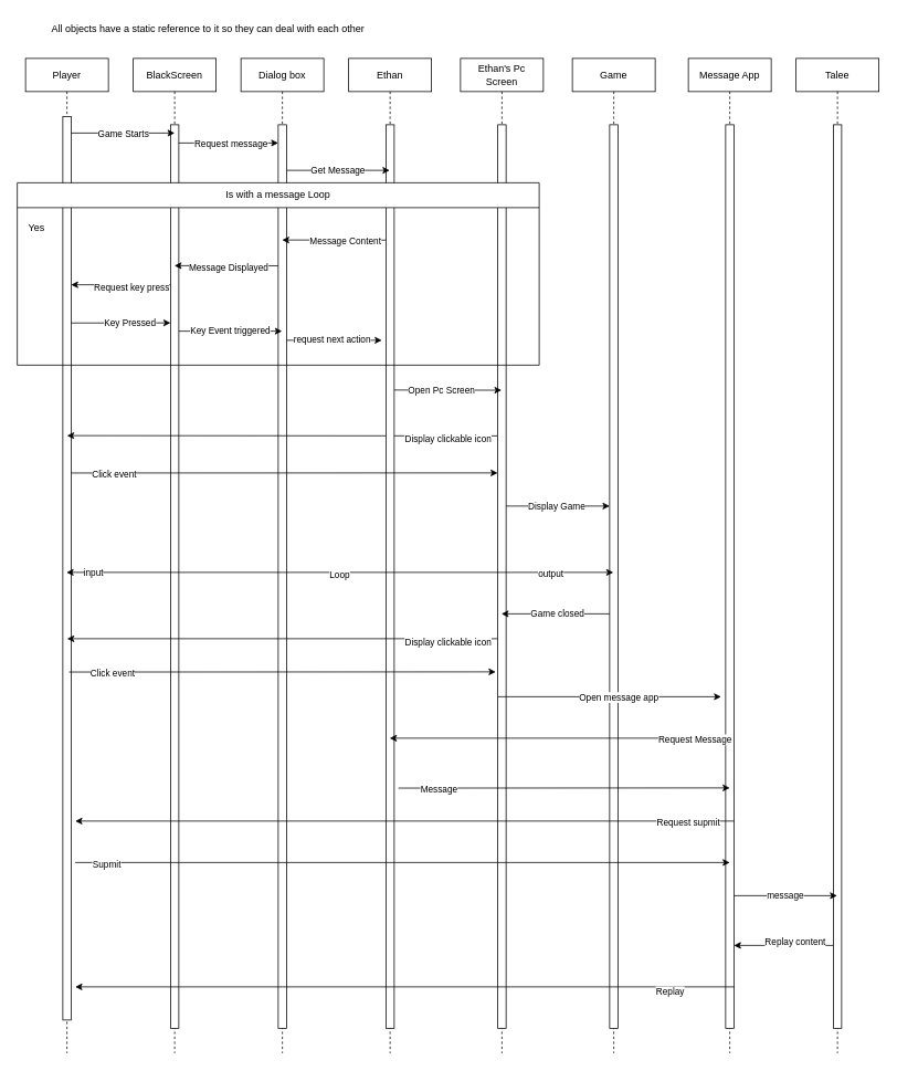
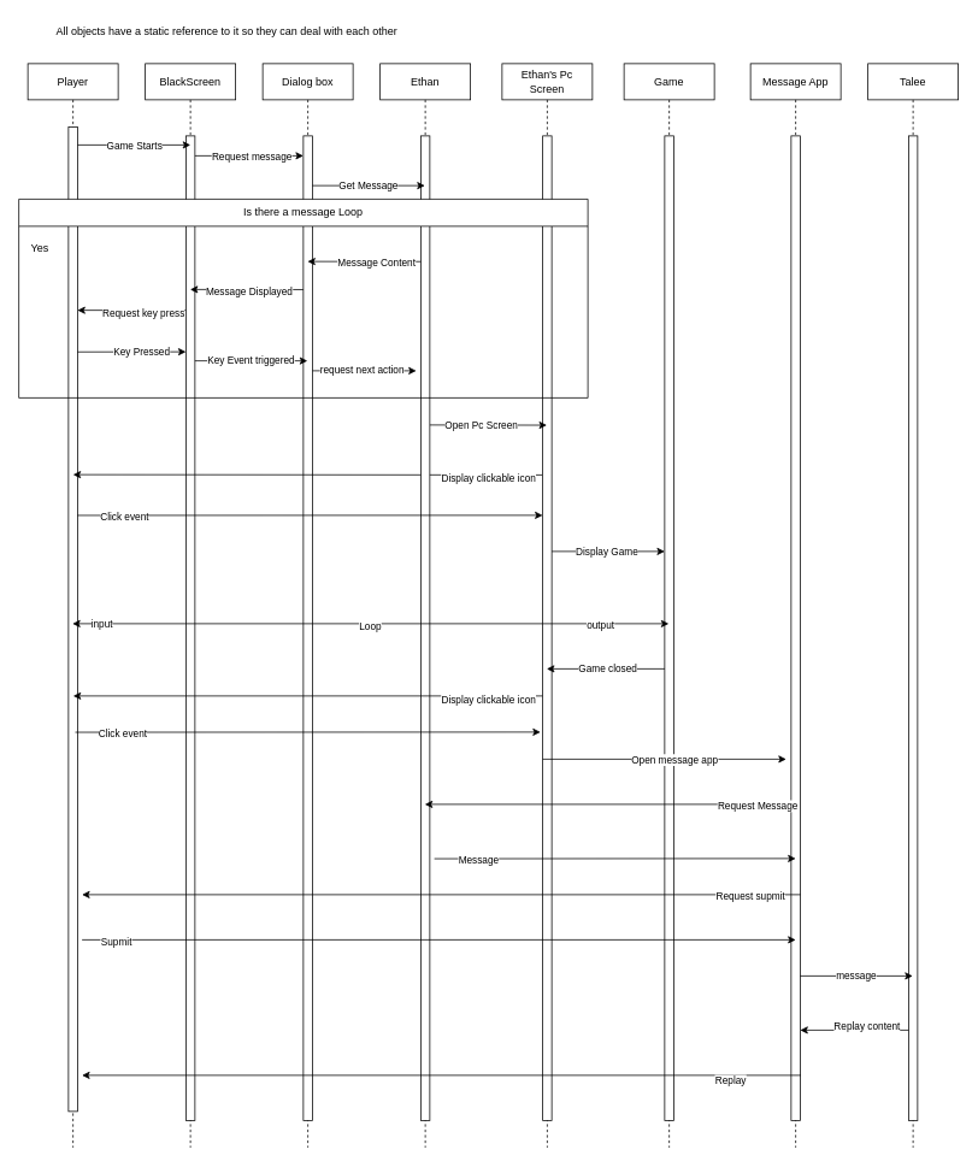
- <mxCell id="41" value="Is with a message Loop" style="swimlane;fontStyle=0;childLayout=stackLayout;horizontal=1;startSize=30;horizontalStack=0;resizeParent=1;resizeParentMax=0;resizeLast=0;collapsible=1;marginBottom=0;whiteSpace=wrap;html=1;" vertex="1" parent="1"><mxGeometry x="20" y="220" width="630" height="220" as="geometry" /></mxCell>
+ <mxCell id="41" value="Is there a message Loop" style="swimlane;fontStyle=0;childLayout=stackLayout;horizontal=1;startSize=30;horizontalStack=0;resizeParent=1;resizeParentMax=0;resizeLast=0;collapsible=1;marginBottom=0;whiteSpace=wrap;html=1;" vertex="1" parent="1"><mxGeometry x="20" y="220" width="630" height="220" as="geometry" /></mxCell>
